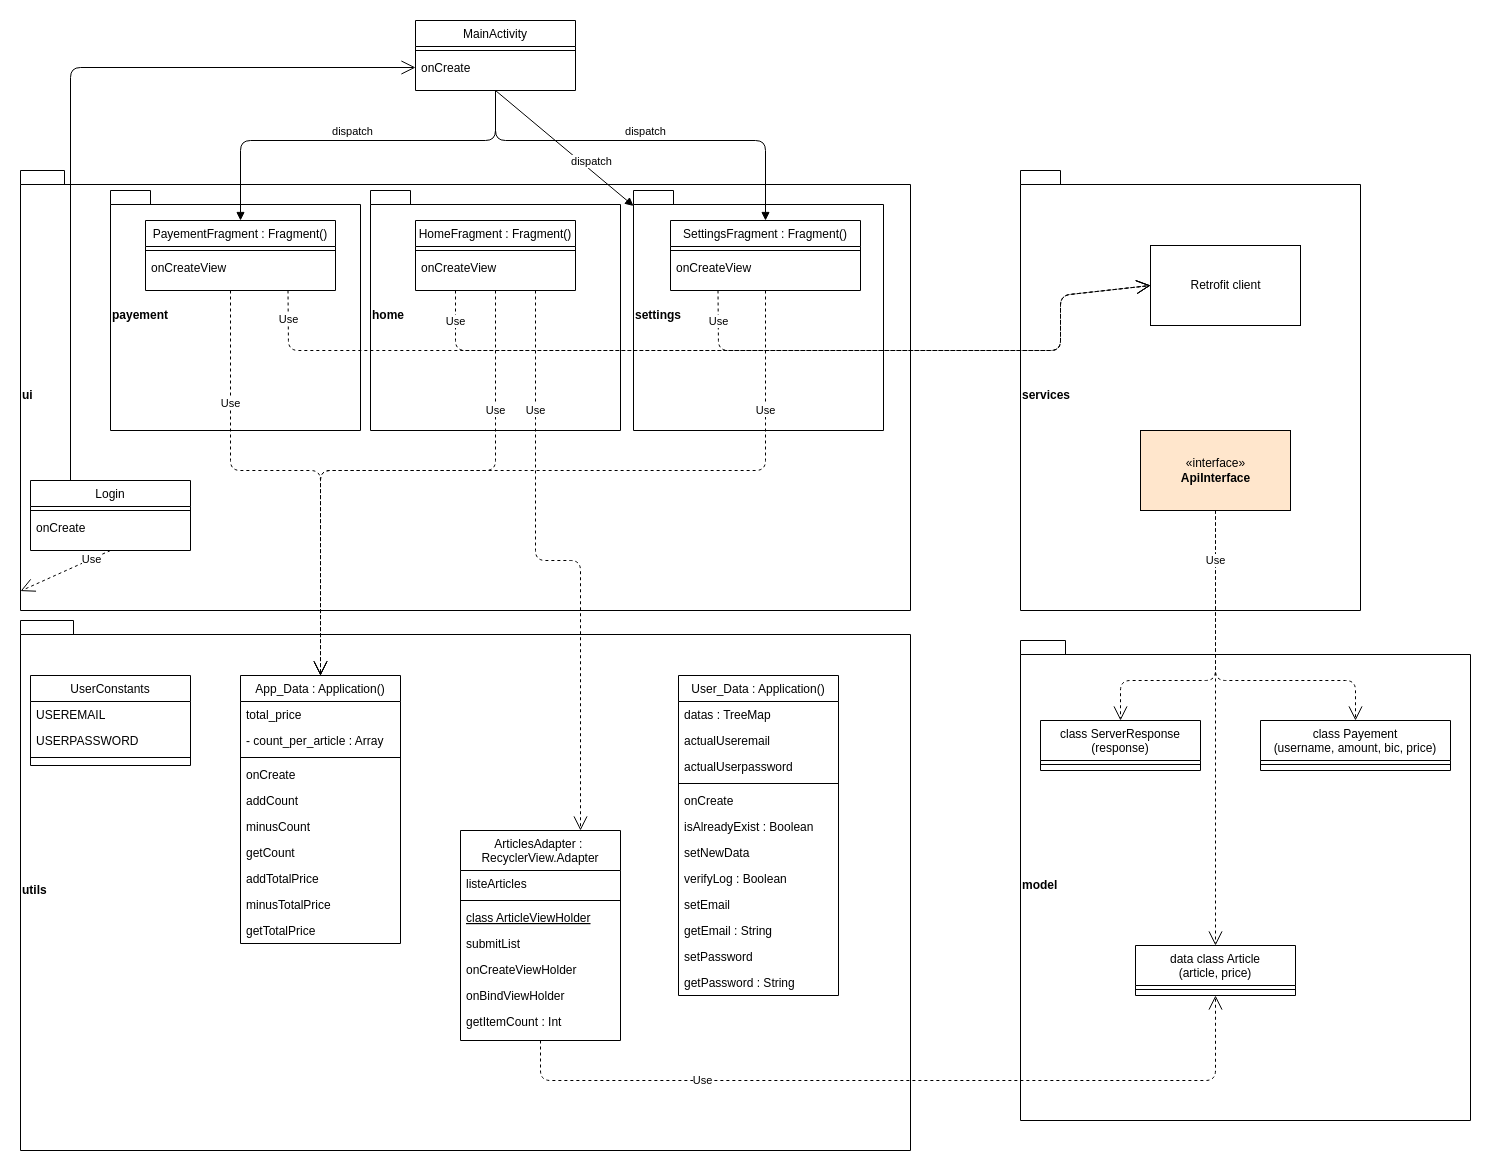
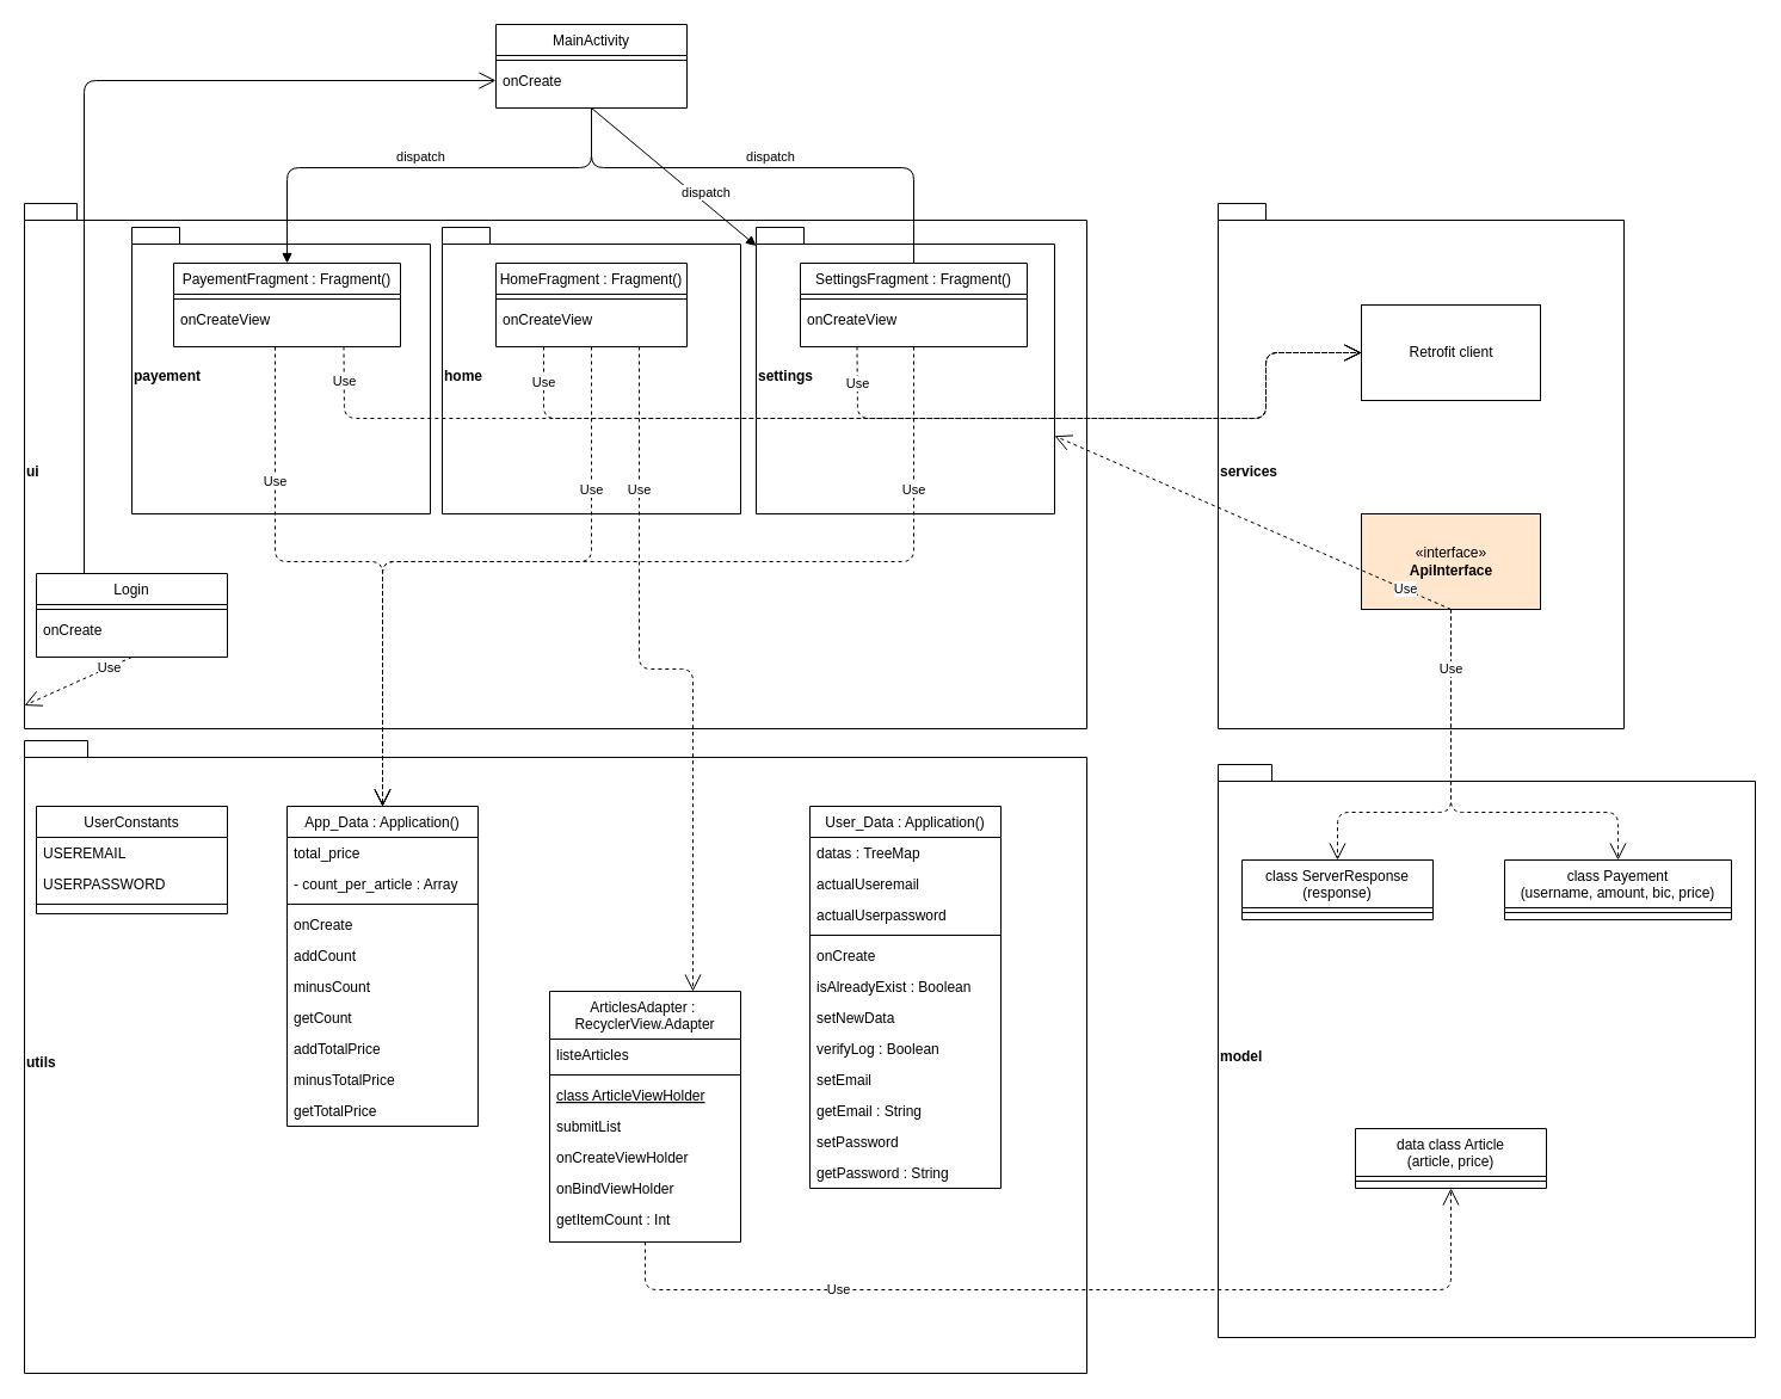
- <mxCell id="69" value="dispatch" style="html=1;verticalAlign=bottom;endArrow=block;exitX=0.5;exitY=1;exitDx=0;exitDy=0;entryX=0.5;entryY=0;entryDx=0;entryDy=0;" edge="1" parent="1" source="9" target="21"><mxGeometry width="80" relative="1" as="geometry"><mxPoint x="633" y="120" as="sourcePoint" /><mxPoint x="713" y="120" as="targetPoint" /><Array as="points"><mxPoint x="495" y="140" /><mxPoint x="765" y="140" /></Array></mxGeometry></mxCell>
+ <mxCell id="69" value="dispatch" style="html=1;verticalAlign=bottom;endArrow=none;exitX=0.5;exitY=1;exitDx=0;exitDy=0;entryX=0.5;entryY=0;entryDx=0;entryDy=0;" edge="1" parent="1" source="9" target="21"><mxGeometry width="80" relative="1" as="geometry"><mxPoint x="633" y="120" as="sourcePoint" /><mxPoint x="713" y="120" as="targetPoint" /><Array as="points"><mxPoint x="495" y="140" /><mxPoint x="765" y="140" /></Array></mxGeometry></mxCell>
- <mxCell id="19" value="Retrofit client" style="html=1;" vertex="1" parent="1"><mxGeometry x="1150" y="245" width="150" height="80" as="geometry" /></mxCell>
+ <mxCell id="19" value="Retrofit client" style="html=1;" vertex="1" parent="1"><mxGeometry x="1140" y="255" width="150" height="80" as="geometry" /></mxCell>
- <mxCell id="81" value="Use" style="endArrow=open;endSize=12;dashed=1;html=1;exitX=0.5;exitY=1;exitDx=0;exitDy=0;entryX=0.5;entryY=0;entryDx=0;entryDy=0;" edge="1" parent="1" source="20" target="34"><mxGeometry x="-0.77" width="160" relative="1" as="geometry"><mxPoint x="1120" y="560" as="sourcePoint" /><mxPoint x="1280" y="560" as="targetPoint" /><mxPoint as="offset" /></mxGeometry></mxCell>
+ <mxCell id="81" value="Use" style="endArrow=open;endSize=12;dashed=1;html=1;exitX=0.5;exitY=1;exitDx=0;exitDy=0;" edge="1" parent="1" source="20" target="3"><mxGeometry x="-0.77" width="160" relative="1" as="geometry"><mxPoint x="1120" y="560" as="sourcePoint" /><mxPoint x="1280" y="560" as="targetPoint" /><mxPoint as="offset" /></mxGeometry></mxCell>
